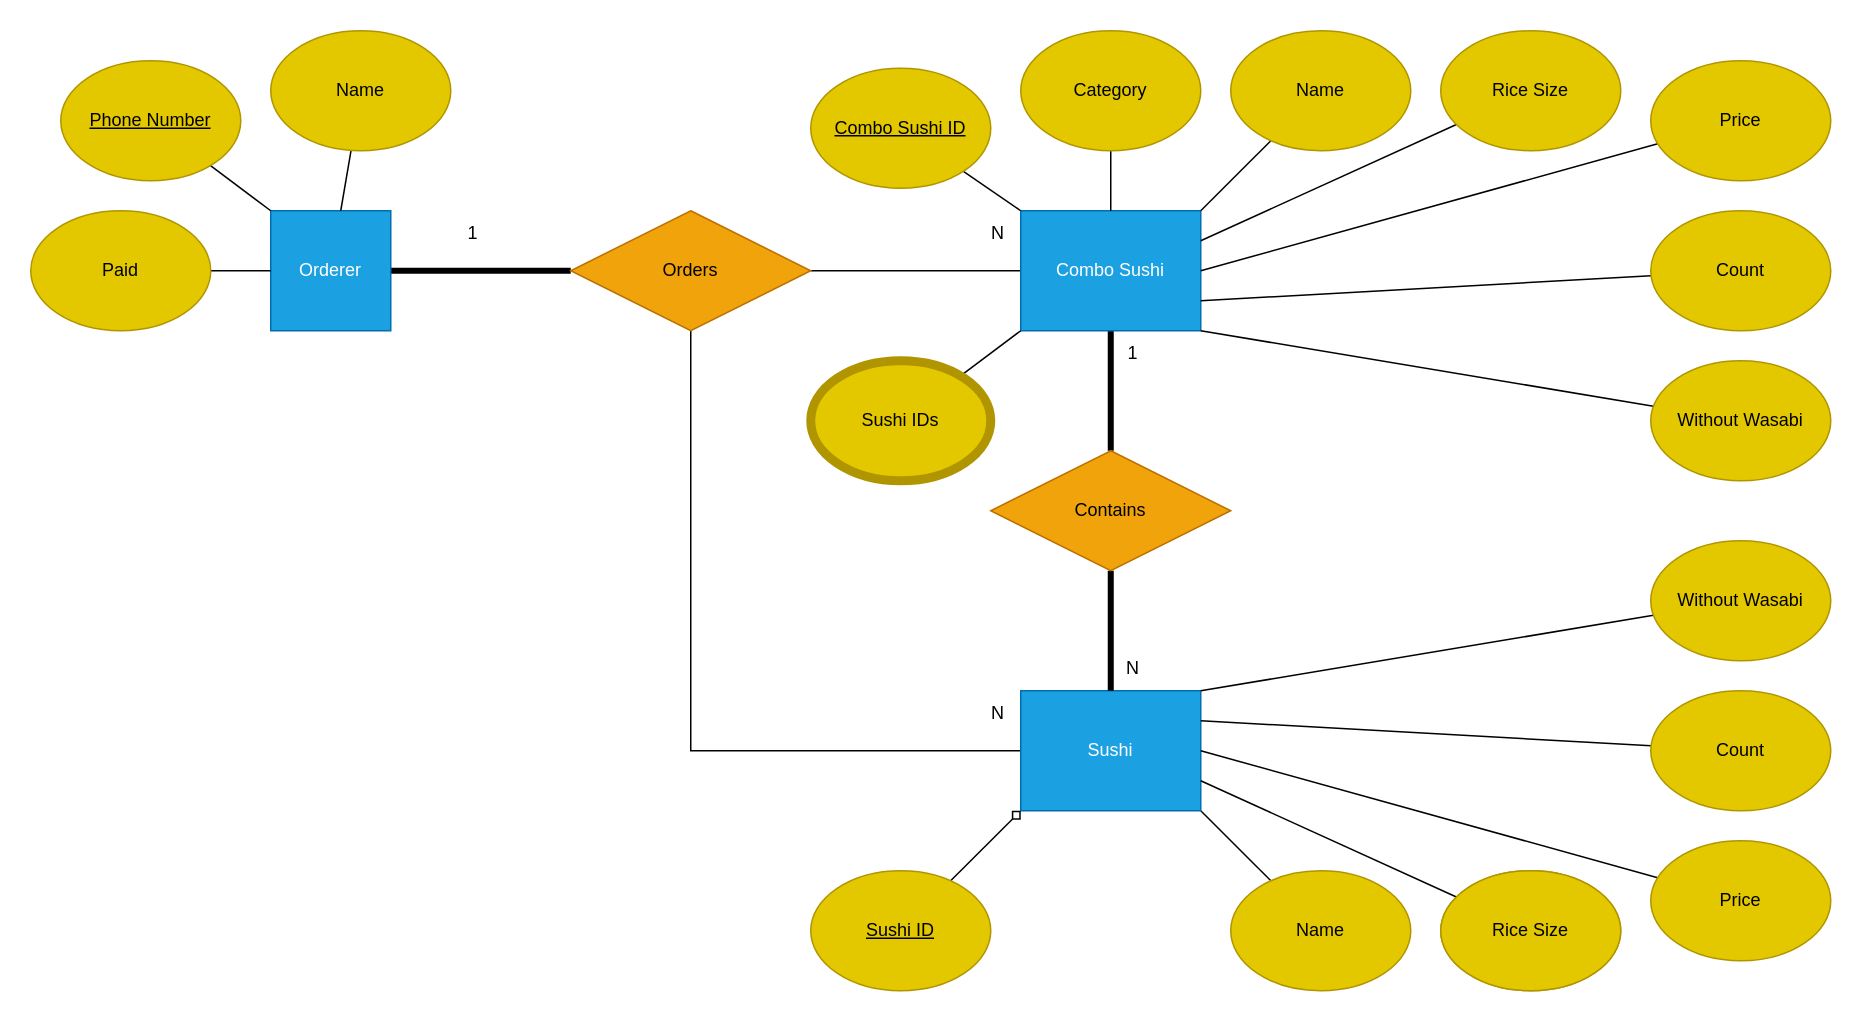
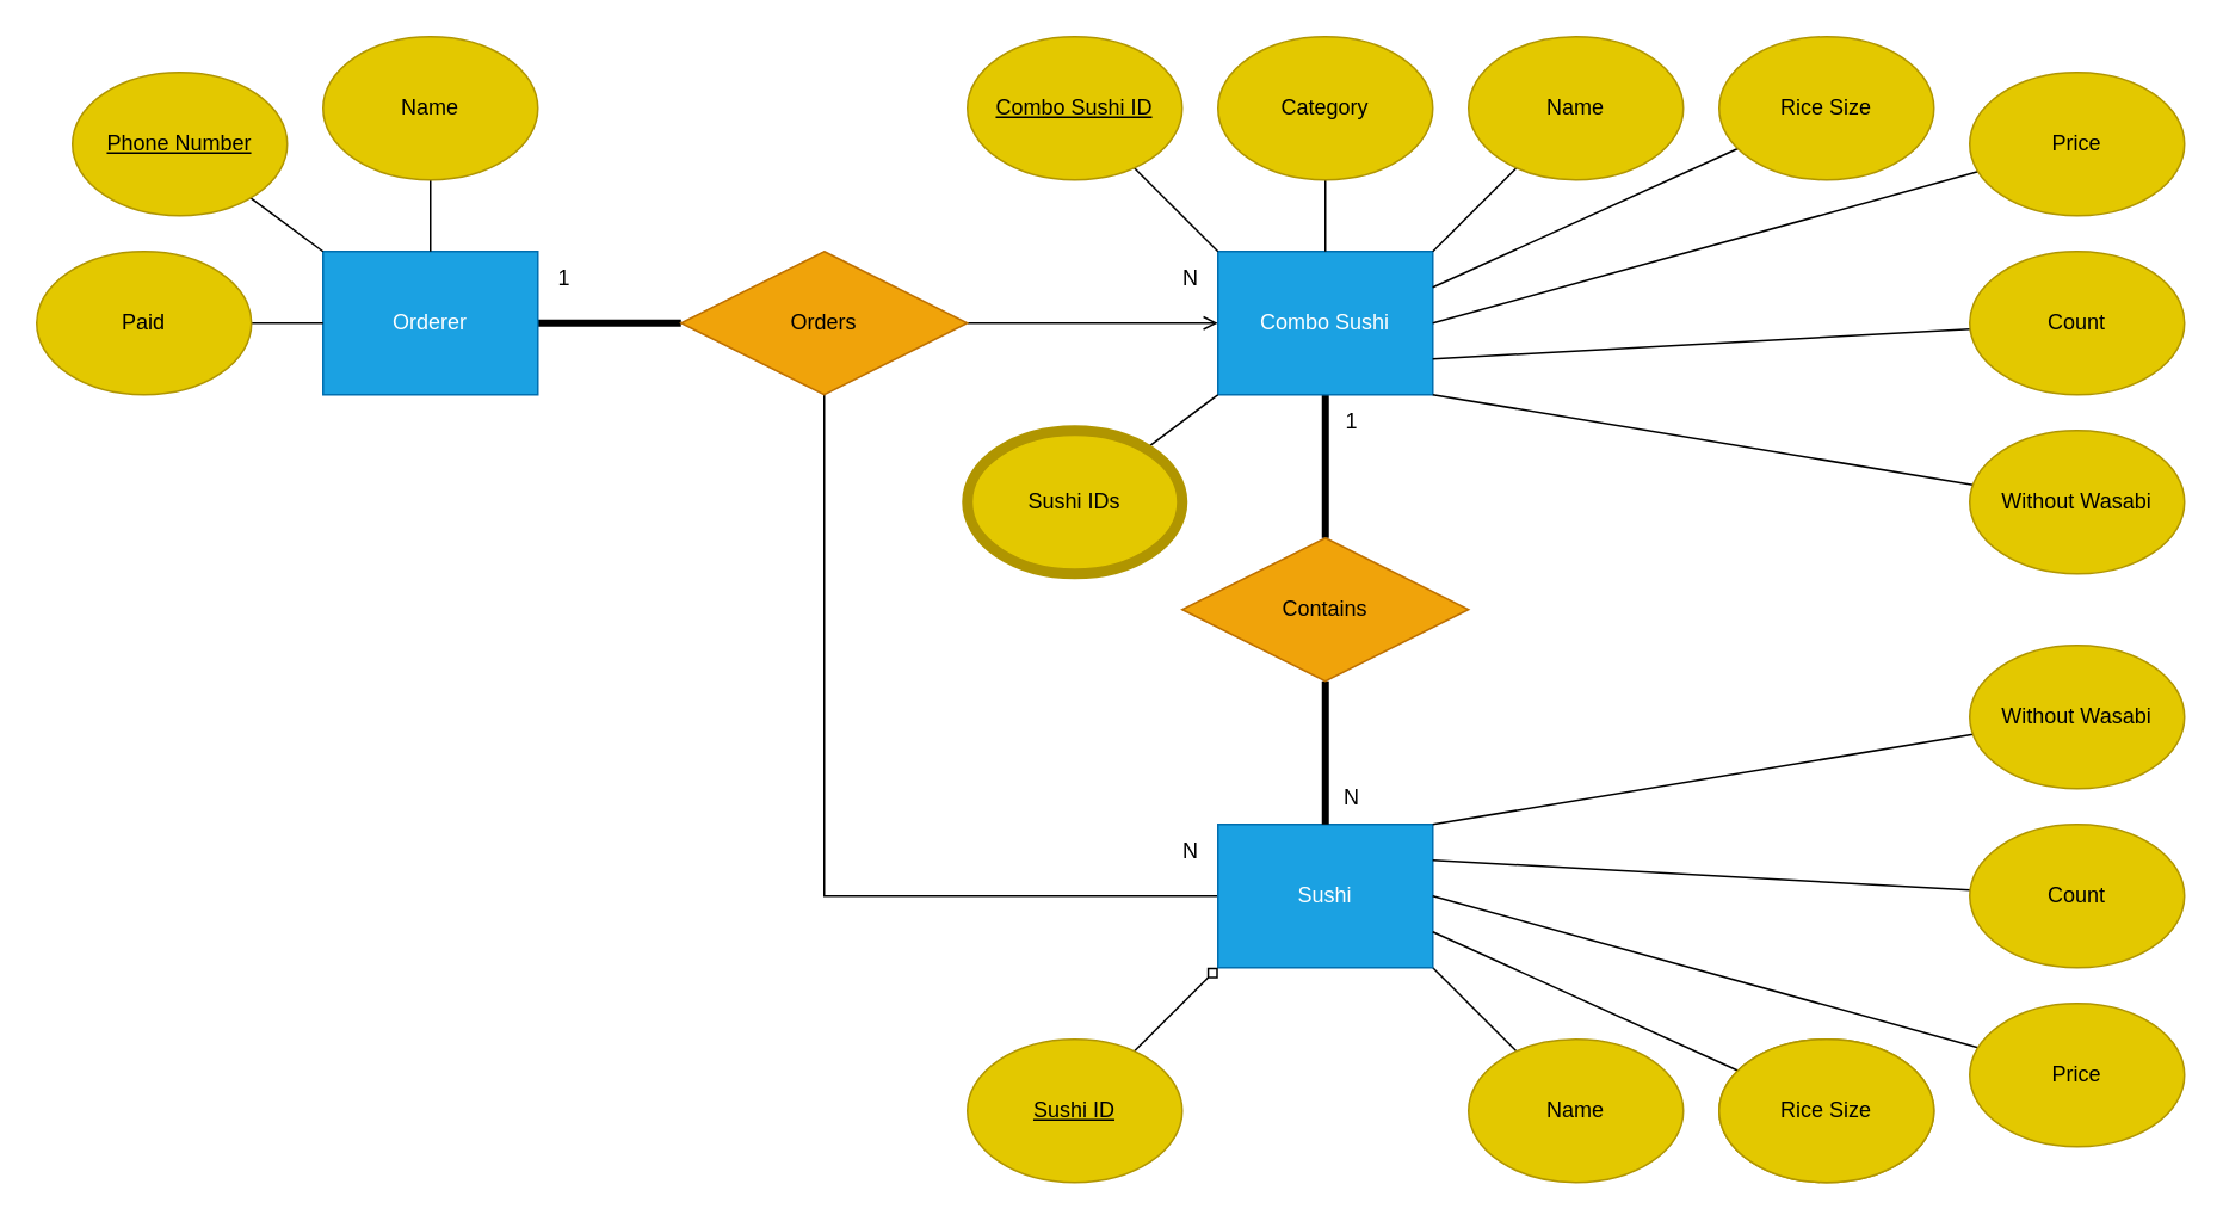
- <mxCell id="25" value="&lt;u&gt;Combo Sushi ID&lt;/u&gt;" style="ellipse;whiteSpace=wrap;html=1;fillColor=#e3c800;fontColor=#000000;strokeColor=#B09500;" parent="1" vertex="1"><mxGeometry x="540" y="45" width="120" height="80" as="geometry" /></mxCell>
+ <mxCell id="25" value="&lt;u&gt;Combo Sushi ID&lt;/u&gt;" style="ellipse;whiteSpace=wrap;html=1;fillColor=#e3c800;fontColor=#000000;strokeColor=#B09500;" parent="1" vertex="1"><mxGeometry x="540" y="20" width="120" height="80" as="geometry" /></mxCell>
- <mxCell id="3" value="Orderer" style="rounded=0;whiteSpace=wrap;html=1;fillColor=#1ba1e2;fontColor=#ffffff;strokeColor=#006EAF;" parent="1" vertex="1"><mxGeometry x="180" y="140" width="80" height="80" as="geometry" /></mxCell>
+ <mxCell id="3" value="Orderer" style="rounded=0;whiteSpace=wrap;html=1;fillColor=#1ba1e2;fontColor=#ffffff;strokeColor=#006EAF;" parent="1" vertex="1"><mxGeometry x="180" y="140" width="120" height="80" as="geometry" /></mxCell>
- <mxCell id="4" value="" style="edgeStyle=none;jumpStyle=line;jumpSize=16;html=1;endArrow=none;endFill=0;strokeWidth=1;exitX=1;exitY=0.5;exitDx=0;exitDy=0;" parent="1" source="6" target="14" edge="1"><mxGeometry relative="1" as="geometry"><mxPoint x="600" y="180" as="sourcePoint" /></mxGeometry></mxCell>
+ <mxCell id="4" value="" style="edgeStyle=none;jumpStyle=line;jumpSize=16;html=1;endArrow=open;endFill=0;strokeWidth=1;exitX=1;exitY=0.5;exitDx=0;exitDy=0;" parent="1" source="6" target="14" edge="1"><mxGeometry relative="1" as="geometry"><mxPoint x="600" y="180" as="sourcePoint" /></mxGeometry></mxCell>
